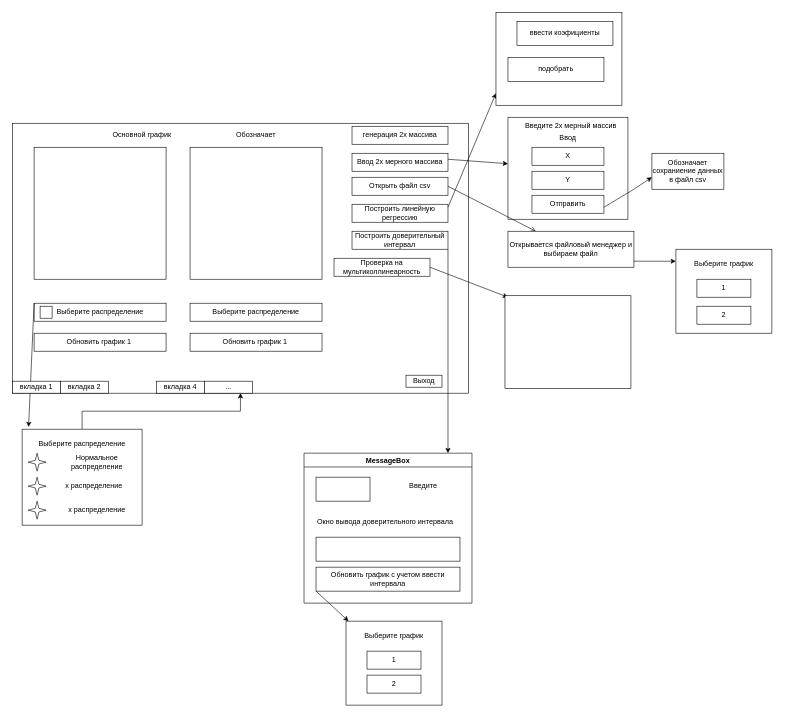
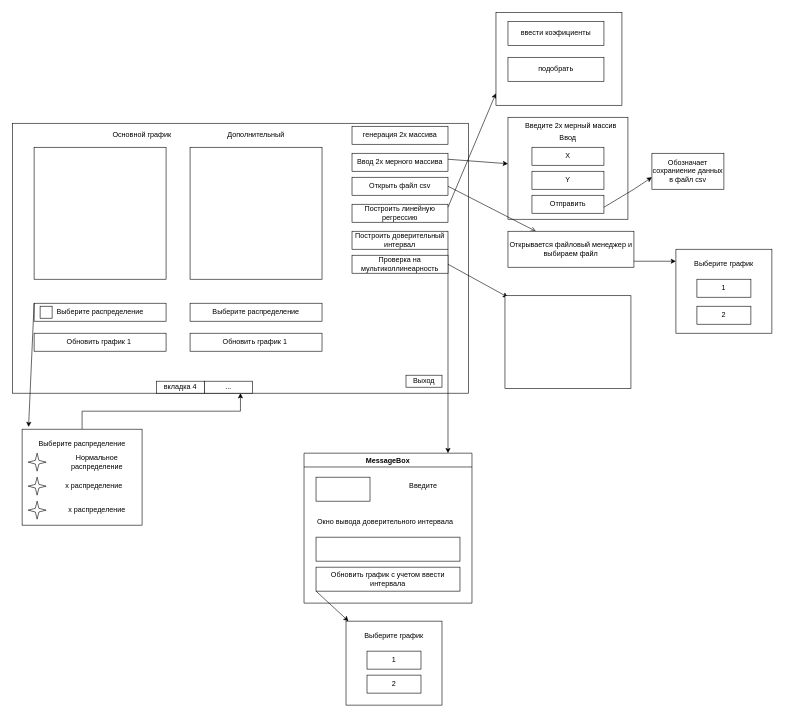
- <mxCell id="65" value="ввести коэфициенты" style="rounded=0;whiteSpace=wrap;html=1;" vertex="1" parent="1"><mxGeometry x="861" y="35" width="160" height="40" as="geometry" /></mxCell>
+ <mxCell id="65" value="ввести коэфициенты" style="rounded=0;whiteSpace=wrap;html=1;" vertex="1" parent="1"><mxGeometry x="846" y="35" width="160" height="40" as="geometry" /></mxCell>
- <mxCell id="12" value="Обозначает" style="text;html=1;align=center;verticalAlign=middle;whiteSpace=wrap;rounded=0;" parent="1" vertex="1"><mxGeometry x="336" y="215" width="180" height="20" as="geometry" /></mxCell>
+ <mxCell id="12" value="Дополнительный" style="text;html=1;align=center;verticalAlign=middle;whiteSpace=wrap;rounded=0;" parent="1" vertex="1"><mxGeometry x="336" y="215" width="180" height="20" as="geometry" /></mxCell>
- <mxCell id="55" value="Проверка на мультиколлинеарность" style="rounded=0;whiteSpace=wrap;html=1;" parent="1" vertex="1"><mxGeometry x="556" y="430" width="160" height="30" as="geometry" /></mxCell>
+ <mxCell id="55" value="Проверка на мультиколлинеарность" style="rounded=0;whiteSpace=wrap;html=1;" parent="1" vertex="1"><mxGeometry x="586" y="425" width="160" height="30" as="geometry" /></mxCell>
- <mxCell id="58" value="вкладка 1" style="rounded=0;whiteSpace=wrap;html=1;" parent="1" vertex="1"><mxGeometry x="20" y="635" width="80" height="20" as="geometry" /></mxCell>
- <mxCell id="59" value="вкладка 2" style="rounded=0;whiteSpace=wrap;html=1;" parent="1" vertex="1"><mxGeometry x="100" y="635" width="80" height="20" as="geometry" /></mxCell>
